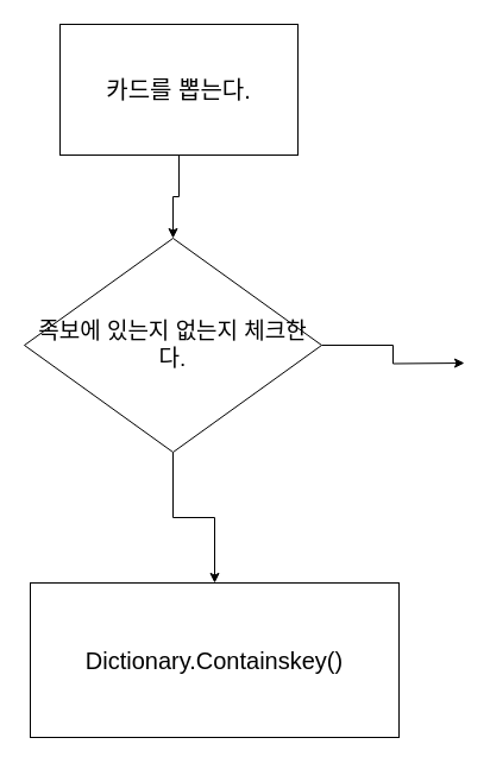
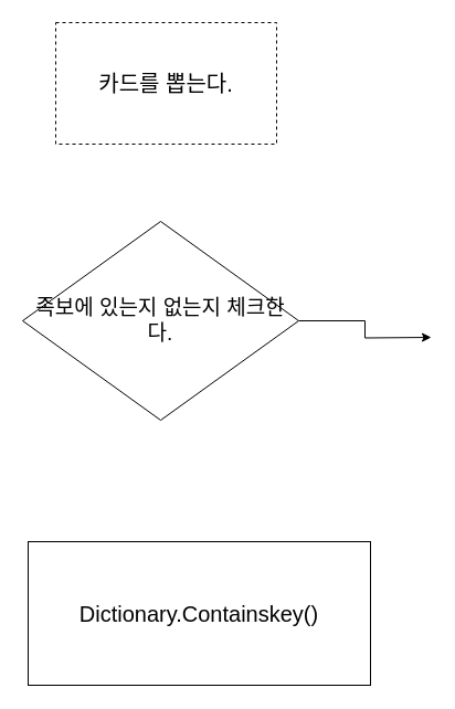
- <mxCell id="3" value="&lt;font style=&quot;font-size: 20px;&quot;&gt;카드를 뽑는다.&lt;/font&gt;" style="rounded=0;whiteSpace=wrap;html=1;" vertex="1" parent="1"><mxGeometry x="50" y="20" width="200" height="110" as="geometry" /></mxCell>
+ <mxCell id="3" value="&lt;font style=&quot;font-size: 20px;&quot;&gt;카드를 뽑는다.&lt;/font&gt;" style="rounded=0;whiteSpace=wrap;html=1;dashed=1;" vertex="1" parent="1"><mxGeometry x="50" y="20" width="200" height="110" as="geometry" /></mxCell>
- <mxCell id="2" style="edgeStyle=orthogonalEdgeStyle;rounded=0;orthogonalLoop=1;jettySize=auto;html=1;exitX=0.5;exitY=1;exitDx=0;exitDy=0;entryX=0.5;entryY=0;entryDx=0;entryDy=0;" edge="1" parent="1" source="3" target="6"><mxGeometry relative="1" as="geometry" /></mxCell>
- <mxCell id="4" value="" style="edgeStyle=orthogonalEdgeStyle;rounded=0;orthogonalLoop=1;jettySize=auto;html=1;" edge="1" parent="1" source="6" target="7"><mxGeometry relative="1" as="geometry" /></mxCell>
